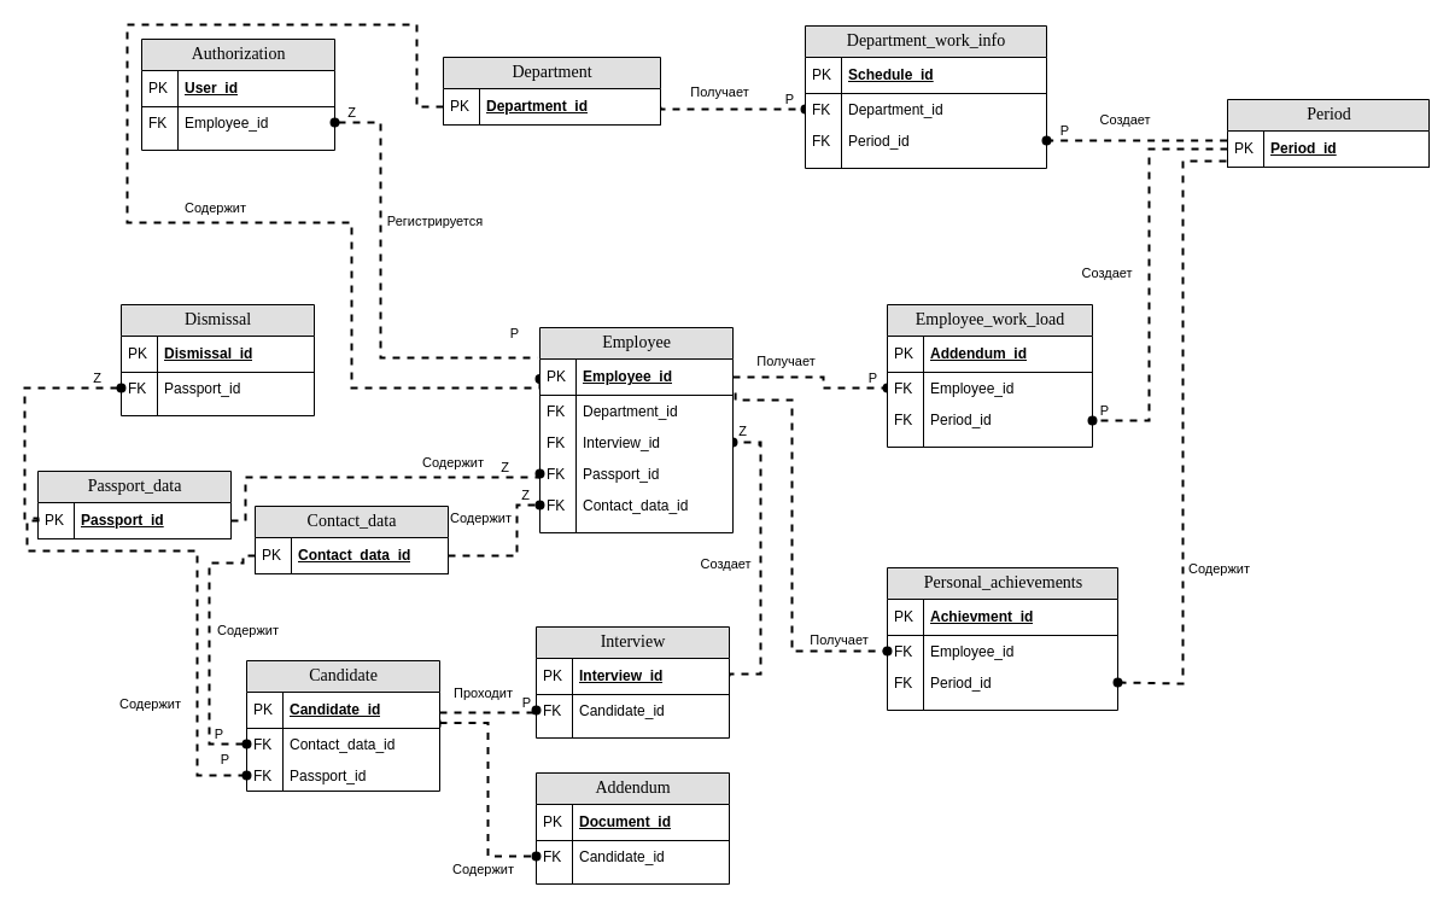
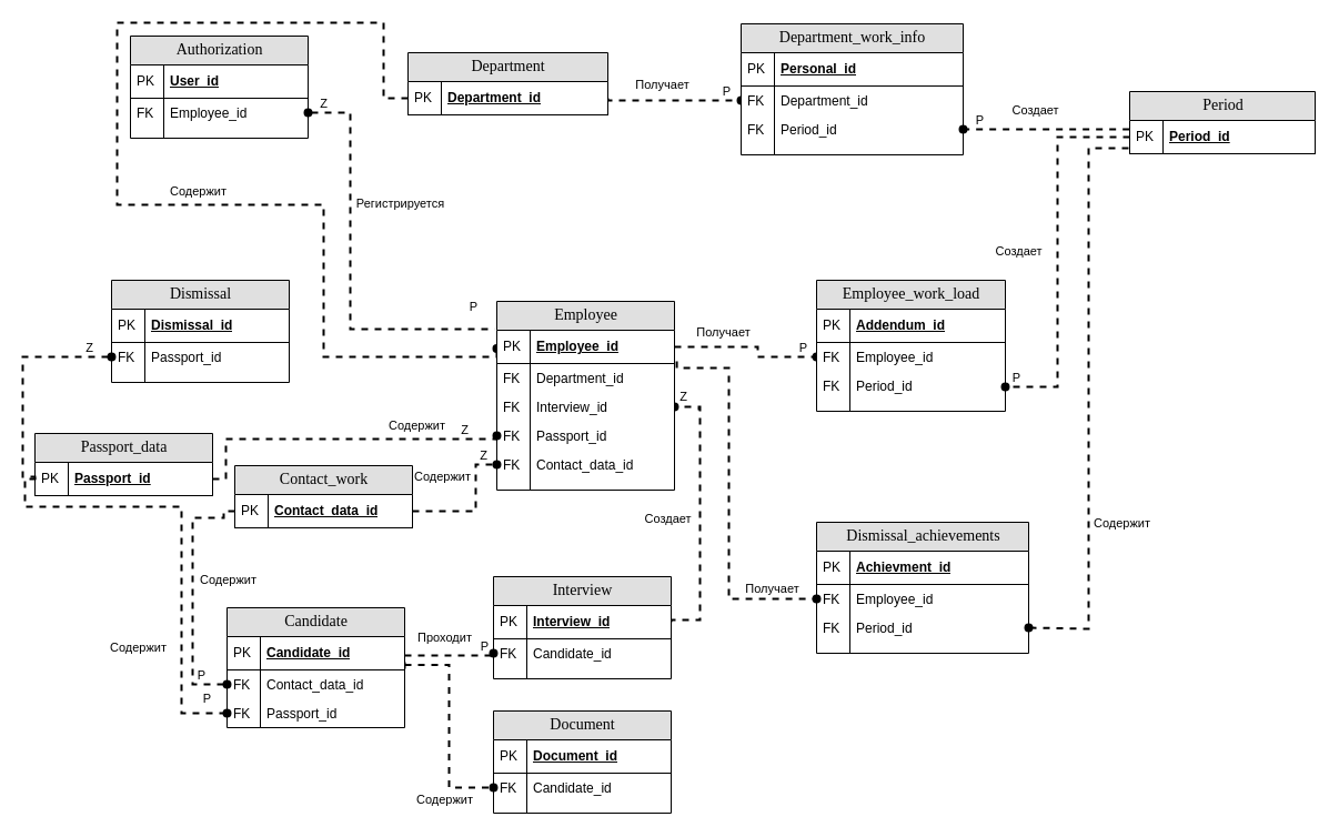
- <mxCell id="20" value="Schedule_id" style="shape=partialRectangle;top=0;left=0;right=0;bottom=1;html=1;align=left;verticalAlign=middle;fillColor=none;spacingLeft=34;spacingRight=4;whiteSpace=wrap;overflow=hidden;rotatable=0;points=[[0,0.5],[1,0.5]];portConstraint=eastwest;dropTarget=0;fontStyle=5;" parent="19" vertex="1"><mxGeometry y="26" width="200" height="30" as="geometry" /></mxCell>
+ <mxCell id="20" value="Personal_id" style="shape=partialRectangle;top=0;left=0;right=0;bottom=1;html=1;align=left;verticalAlign=middle;fillColor=none;spacingLeft=34;spacingRight=4;whiteSpace=wrap;overflow=hidden;rotatable=0;points=[[0,0.5],[1,0.5]];portConstraint=eastwest;dropTarget=0;fontStyle=5;" parent="19" vertex="1"><mxGeometry y="26" width="200" height="30" as="geometry" /></mxCell>
- <mxCell id="116" value="Contact_data" style="swimlane;html=1;fontStyle=0;childLayout=stackLayout;horizontal=1;startSize=26;fillColor=#e0e0e0;horizontalStack=0;resizeParent=1;resizeLast=0;collapsible=1;marginBottom=0;swimlaneFillColor=#ffffff;align=center;rounded=0;shadow=0;comic=0;labelBackgroundColor=none;strokeWidth=1;fontFamily=Verdana;fontSize=14" vertex="1" parent="1"><mxGeometry x="211" y="419" width="160" height="56" as="geometry" /></mxCell>
+ <mxCell id="116" value="Contact_work" style="swimlane;html=1;fontStyle=0;childLayout=stackLayout;horizontal=1;startSize=26;fillColor=#e0e0e0;horizontalStack=0;resizeParent=1;resizeLast=0;collapsible=1;marginBottom=0;swimlaneFillColor=#ffffff;align=center;rounded=0;shadow=0;comic=0;labelBackgroundColor=none;strokeWidth=1;fontFamily=Verdana;fontSize=14" vertex="1" parent="1"><mxGeometry x="211" y="419" width="160" height="56" as="geometry" /></mxCell>
- <mxCell id="70" value="Personal_achievements" style="swimlane;html=1;fontStyle=0;childLayout=stackLayout;horizontal=1;startSize=26;fillColor=#e0e0e0;horizontalStack=0;resizeParent=1;resizeLast=0;collapsible=1;marginBottom=0;swimlaneFillColor=#ffffff;align=center;rounded=0;shadow=0;comic=0;labelBackgroundColor=none;strokeWidth=1;fontFamily=Verdana;fontSize=14" parent="1" vertex="1"><mxGeometry x="735" y="470" width="191" height="118" as="geometry"><mxRectangle x="290" y="128" width="100" height="26" as="alternateBounds" /></mxGeometry></mxCell>
+ <mxCell id="70" value="Dismissal_achievements" style="swimlane;html=1;fontStyle=0;childLayout=stackLayout;horizontal=1;startSize=26;fillColor=#e0e0e0;horizontalStack=0;resizeParent=1;resizeLast=0;collapsible=1;marginBottom=0;swimlaneFillColor=#ffffff;align=center;rounded=0;shadow=0;comic=0;labelBackgroundColor=none;strokeWidth=1;fontFamily=Verdana;fontSize=14" parent="1" vertex="1"><mxGeometry x="735" y="470" width="191" height="118" as="geometry"><mxRectangle x="290" y="128" width="100" height="26" as="alternateBounds" /></mxGeometry></mxCell>
- <mxCell id="88" value="Addendum" style="swimlane;html=1;fontStyle=0;childLayout=stackLayout;horizontal=1;startSize=26;fillColor=#e0e0e0;horizontalStack=0;resizeParent=1;resizeLast=0;collapsible=1;marginBottom=0;swimlaneFillColor=#ffffff;align=center;rounded=0;shadow=0;comic=0;labelBackgroundColor=none;strokeWidth=1;fontFamily=Verdana;fontSize=14" parent="1" vertex="1"><mxGeometry x="444" y="640" width="160" height="92" as="geometry" /></mxCell>
+ <mxCell id="88" value="Document" style="swimlane;html=1;fontStyle=0;childLayout=stackLayout;horizontal=1;startSize=26;fillColor=#e0e0e0;horizontalStack=0;resizeParent=1;resizeLast=0;collapsible=1;marginBottom=0;swimlaneFillColor=#ffffff;align=center;rounded=0;shadow=0;comic=0;labelBackgroundColor=none;strokeWidth=1;fontFamily=Verdana;fontSize=14" parent="1" vertex="1"><mxGeometry x="444" y="640" width="160" height="92" as="geometry" /></mxCell>
